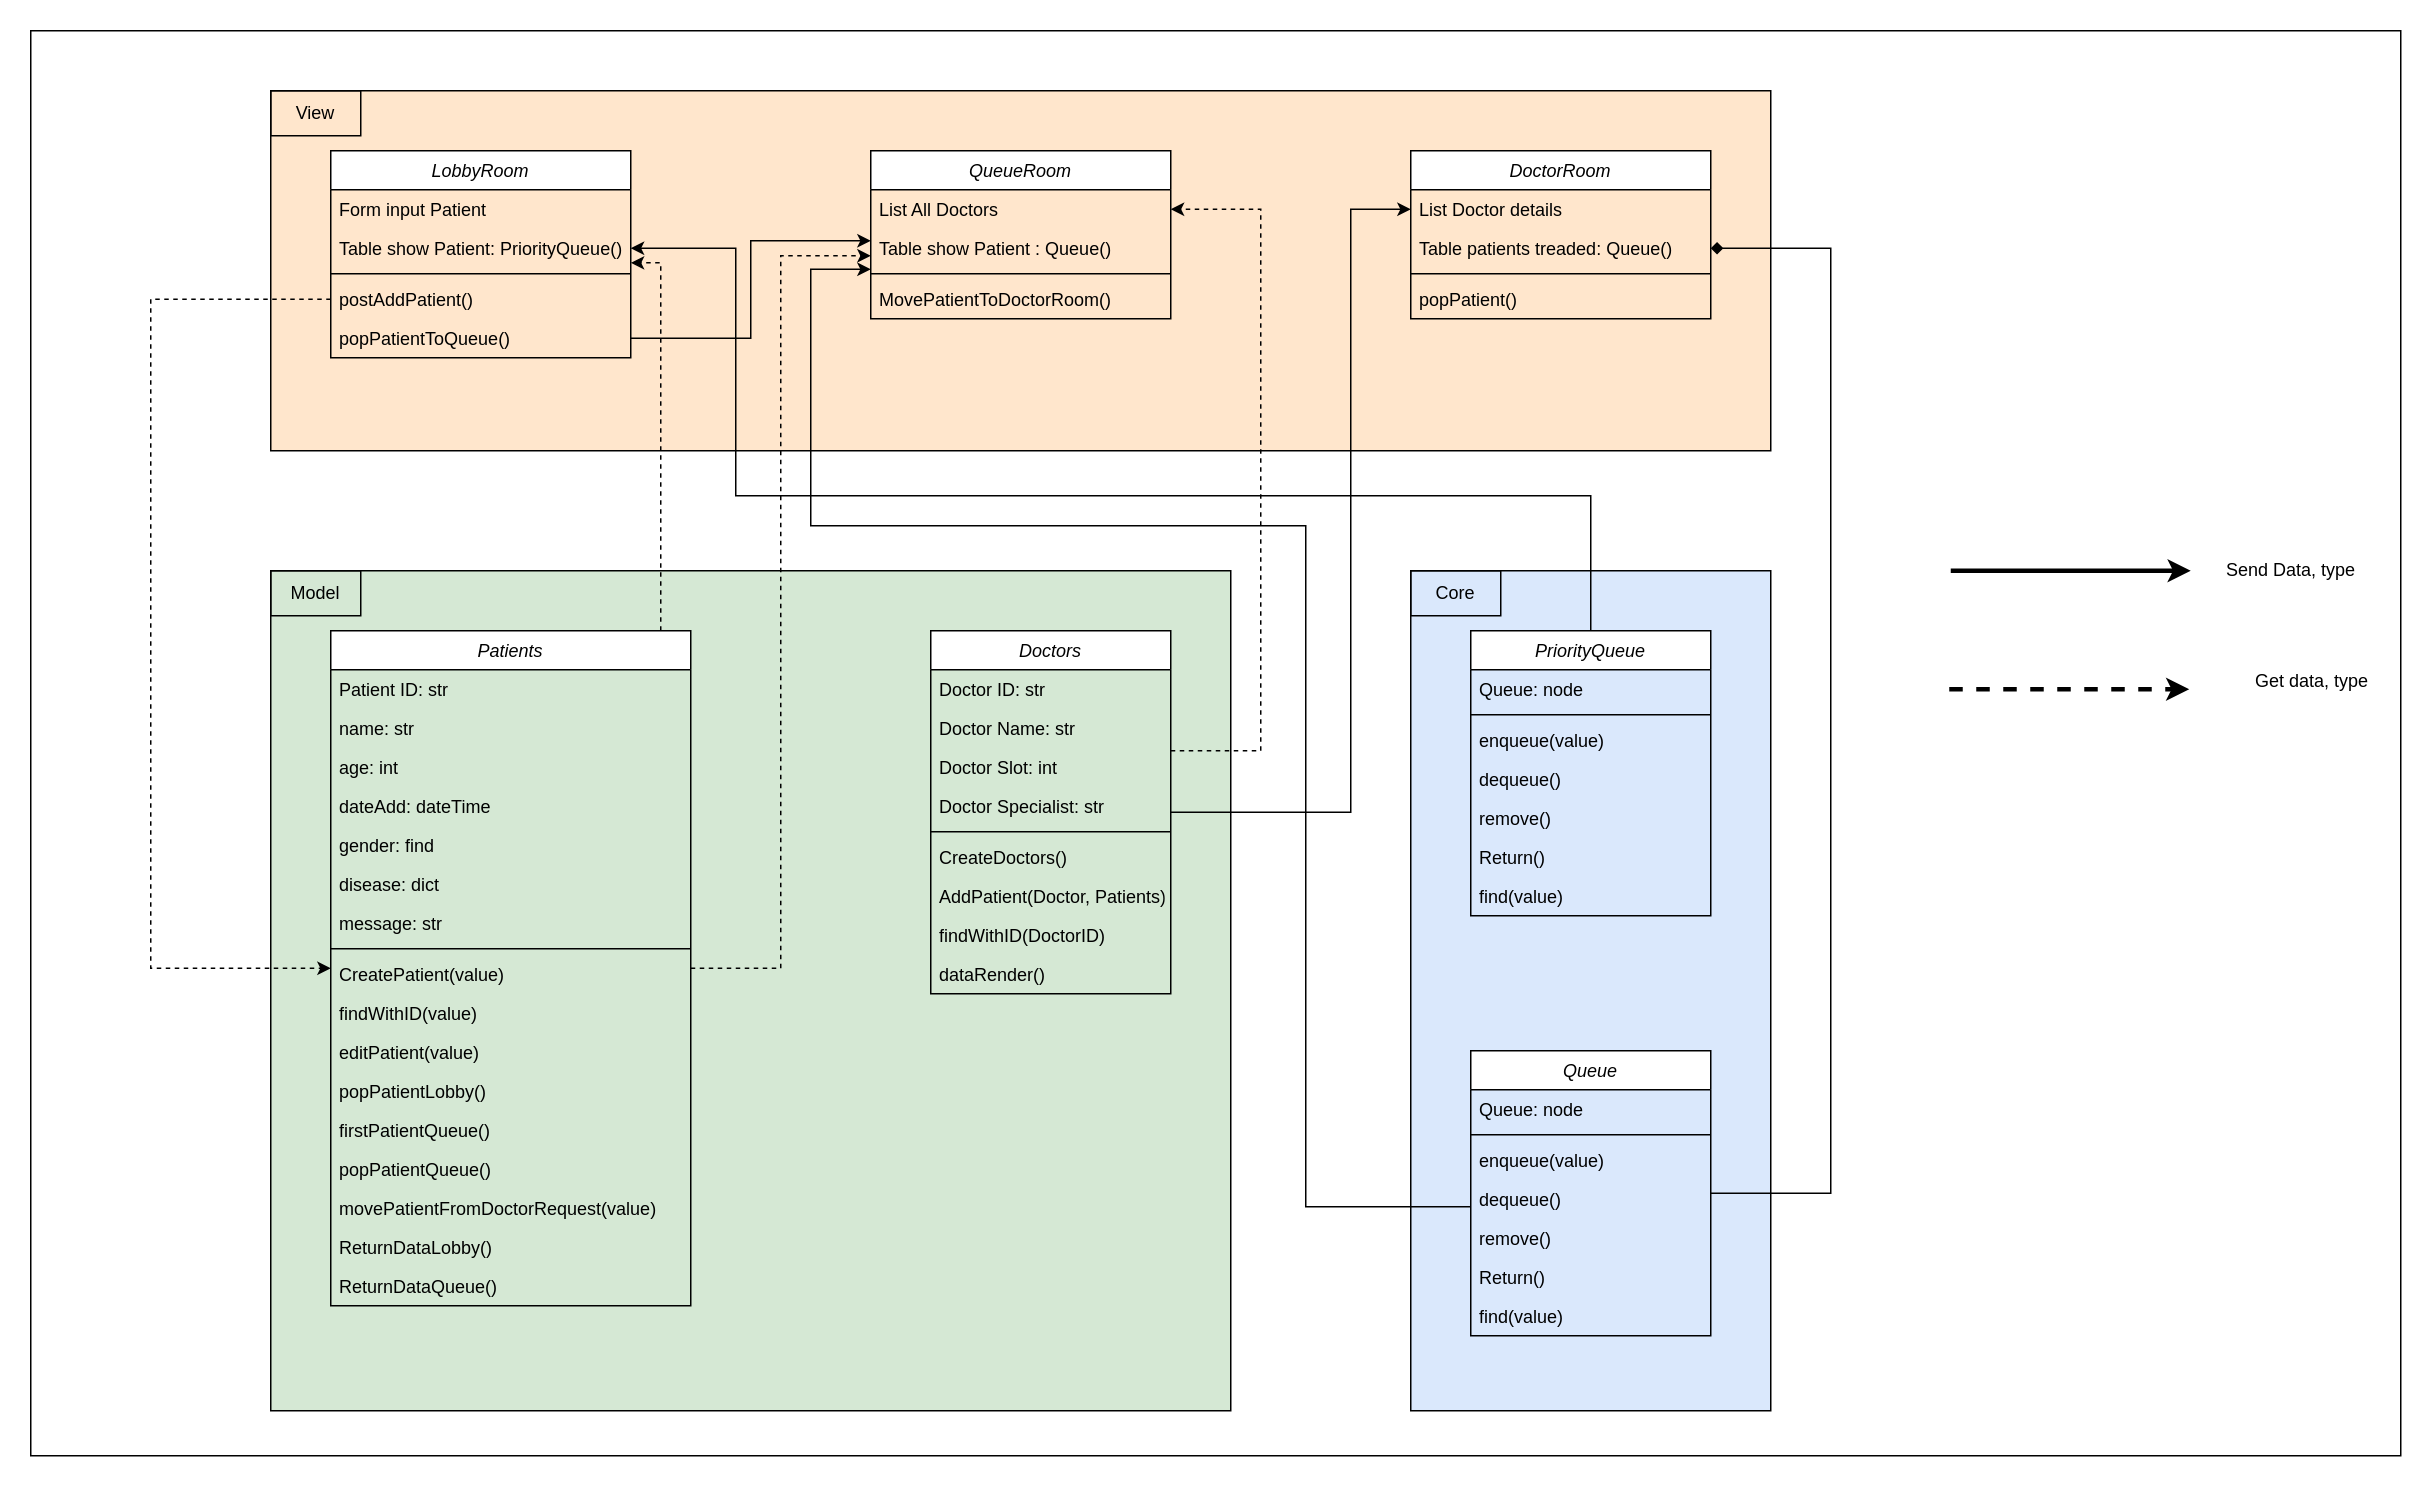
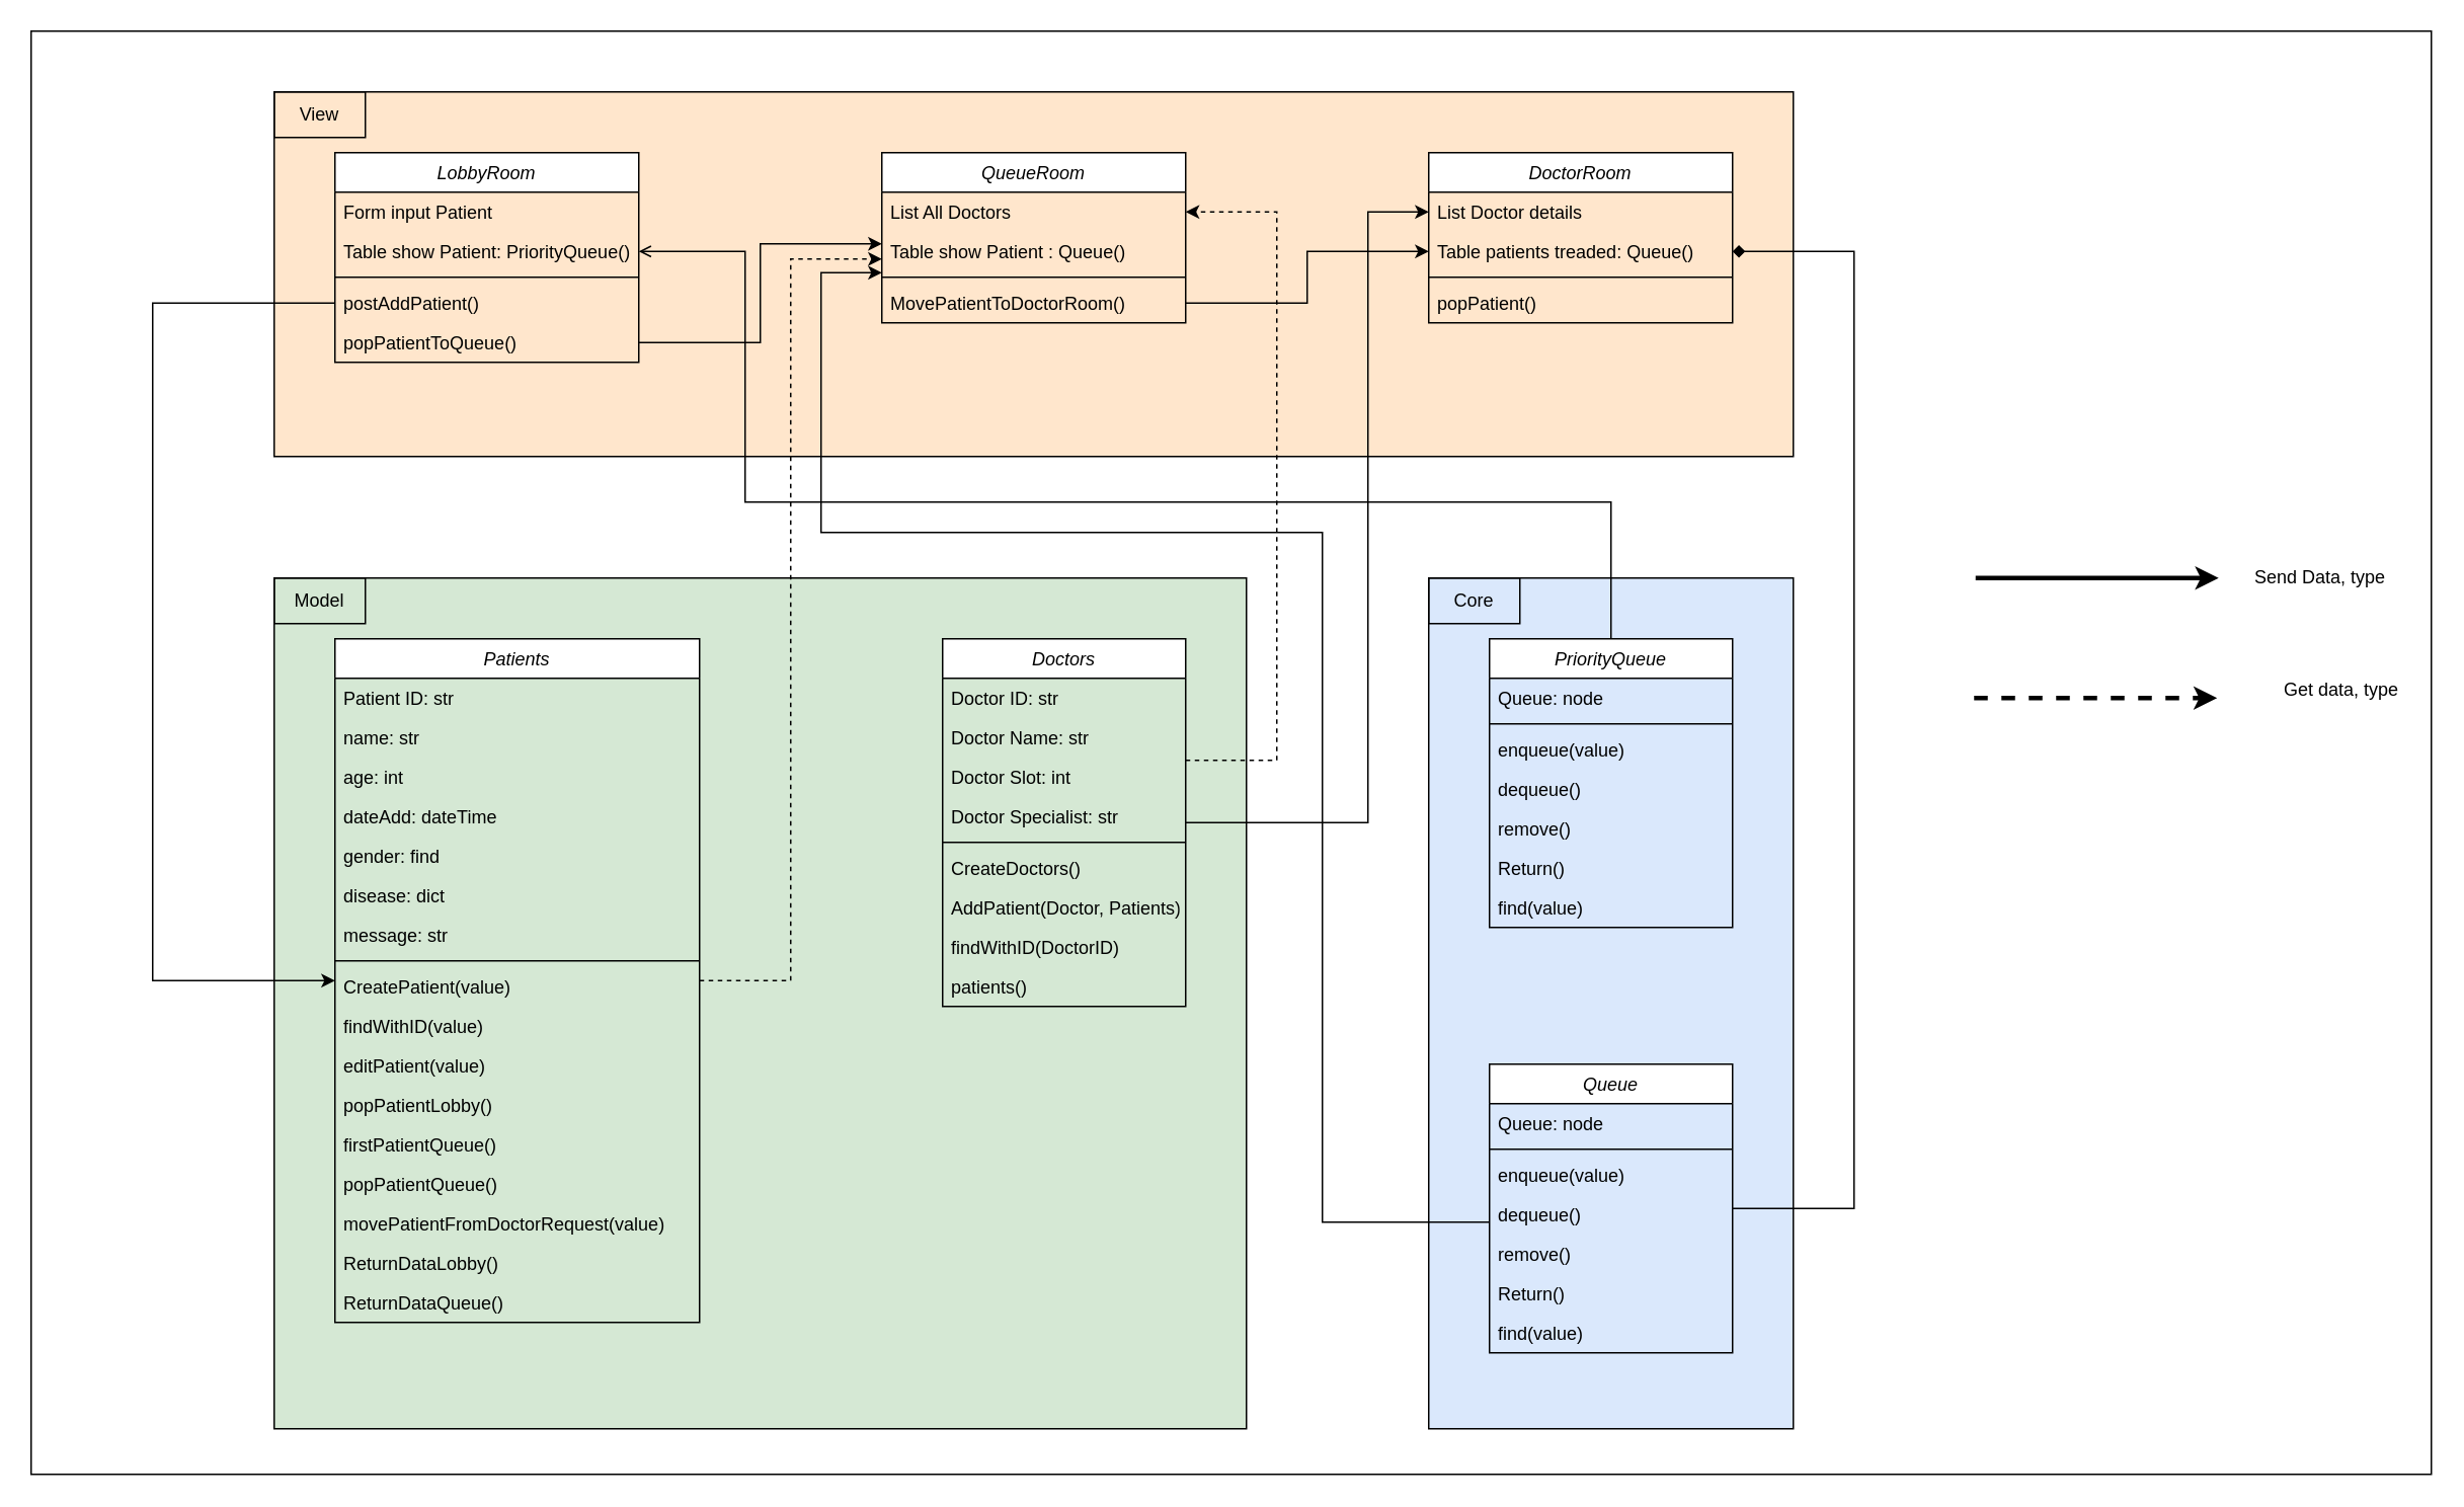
- <mxCell id="53" style="edgeStyle=orthogonalEdgeStyle;rounded=0;orthogonalLoop=1;jettySize=auto;html=1;" edge="1" parent="1" source="54" target="49"><mxGeometry relative="1" as="geometry"><mxPoint x="1060" y="670" as="sourcePoint" /><Array as="points"><mxPoint x="1060" y="330" /><mxPoint x="490" y="330" /><mxPoint x="490" y="165" /></Array></mxGeometry></mxCell>
+ <mxCell id="53" style="edgeStyle=orthogonalEdgeStyle;rounded=0;orthogonalLoop=1;jettySize=auto;html=1;endArrow=open;" edge="1" parent="1" source="54" target="49"><mxGeometry relative="1" as="geometry"><mxPoint x="1060" y="670" as="sourcePoint" /><Array as="points"><mxPoint x="1060" y="330" /><mxPoint x="490" y="330" /><mxPoint x="490" y="165" /></Array></mxGeometry></mxCell>
+ <mxCell id="76" style="edgeStyle=orthogonalEdgeStyle;rounded=0;orthogonalLoop=1;jettySize=auto;html=1;" edge="1" parent="1" source="66" target="69"><mxGeometry relative="1" as="geometry" /></mxCell>
- <mxCell id="18" style="edgeStyle=orthogonalEdgeStyle;rounded=0;orthogonalLoop=1;jettySize=auto;html=1;entryX=1;entryY=0.874;entryDx=0;entryDy=0;entryPerimeter=0;dashed=1;" edge="1" parent="1" source="19" target="49"><mxGeometry relative="1" as="geometry"><Array as="points"><mxPoint x="440" y="175" /></Array></mxGeometry></mxCell>
- <mxCell id="77" style="edgeStyle=orthogonalEdgeStyle;rounded=0;orthogonalLoop=1;jettySize=auto;html=1;dashed=1;" edge="1" parent="1" source="51" target="19"><mxGeometry relative="1" as="geometry"><Array as="points"><mxPoint x="100" y="199" /><mxPoint x="100" y="645" /></Array></mxGeometry></mxCell>
+ <mxCell id="77" style="edgeStyle=orthogonalEdgeStyle;rounded=0;orthogonalLoop=1;jettySize=auto;html=1;" edge="1" parent="1" source="51" target="19"><mxGeometry relative="1" as="geometry"><Array as="points"><mxPoint x="100" y="199" /><mxPoint x="100" y="645" /></Array></mxGeometry></mxCell>
- <mxCell id="17" value="dataRender()" style="text;align=left;verticalAlign=top;spacingLeft=4;spacingRight=4;overflow=hidden;rotatable=0;points=[[0,0.5],[1,0.5]];portConstraint=eastwest;" vertex="1" parent="8"><mxGeometry y="216" width="160" height="26" as="geometry" /></mxCell>
+ <mxCell id="17" value="patients()" style="text;align=left;verticalAlign=top;spacingLeft=4;spacingRight=4;overflow=hidden;rotatable=0;points=[[0,0.5],[1,0.5]];portConstraint=eastwest;" vertex="1" parent="8"><mxGeometry y="216" width="160" height="26" as="geometry" /></mxCell>
